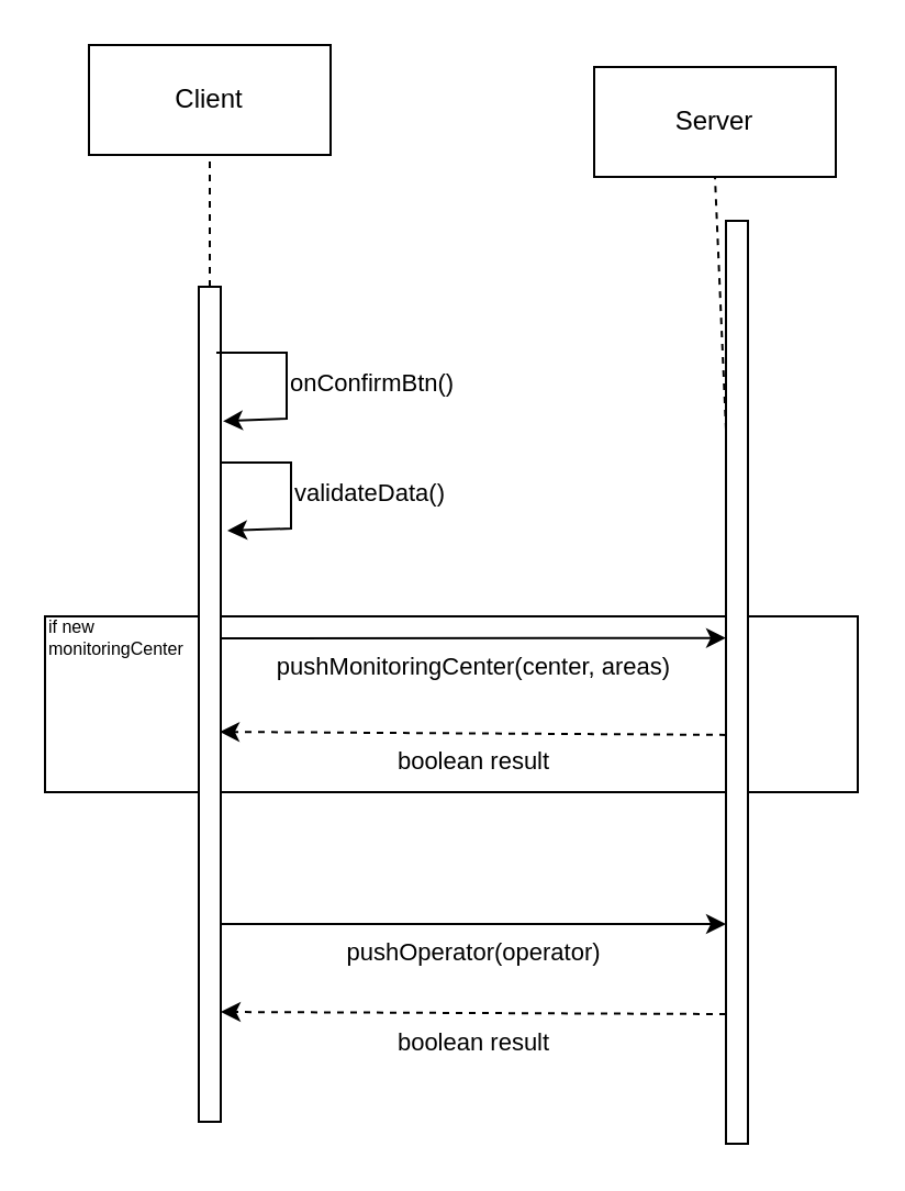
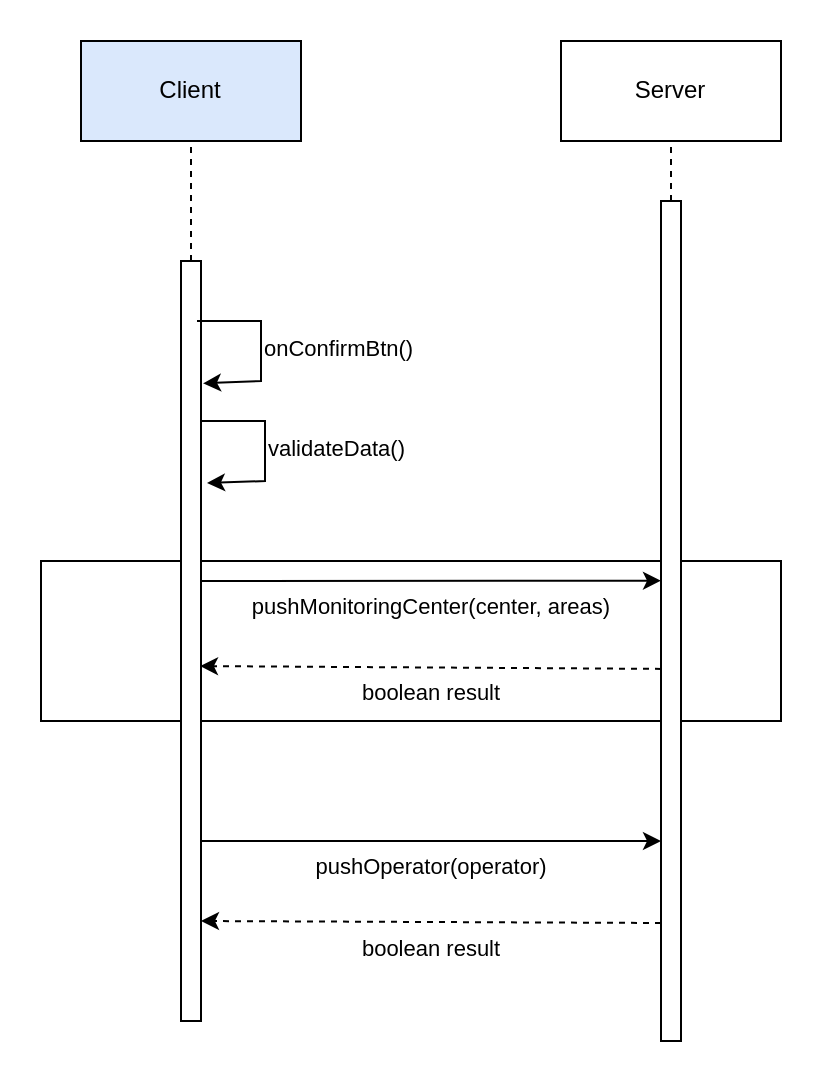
- <mxCell id="3" value="Client" style="html=1;whiteSpace=wrap;" vertex="1" parent="1"><mxGeometry x="40" y="20" width="110" height="50" as="geometry" /></mxCell>
+ <mxCell id="3" value="Client" style="html=1;whiteSpace=wrap;fillColor=#dae8fc;" vertex="1" parent="1"><mxGeometry x="40" y="20" width="110" height="50" as="geometry" /></mxCell>
- <mxCell id="4" value="Server" style="html=1;whiteSpace=wrap;" vertex="1" parent="1"><mxGeometry x="270" y="30" width="110" height="50" as="geometry" /></mxCell>
+ <mxCell id="4" value="Server" style="html=1;whiteSpace=wrap;" vertex="1" parent="1"><mxGeometry x="280" y="20" width="110" height="50" as="geometry" /></mxCell>
- <mxCell id="14" value="&lt;font style=&quot;font-size: 8px;&quot;&gt;if new monitoringCenter&lt;/font&gt;" style="text;html=1;align=left;verticalAlign=middle;whiteSpace=wrap;rounded=0;fontSize=8;" vertex="1" parent="1"><mxGeometry x="20" y="280" width="40" height="20" as="geometry" /></mxCell>
